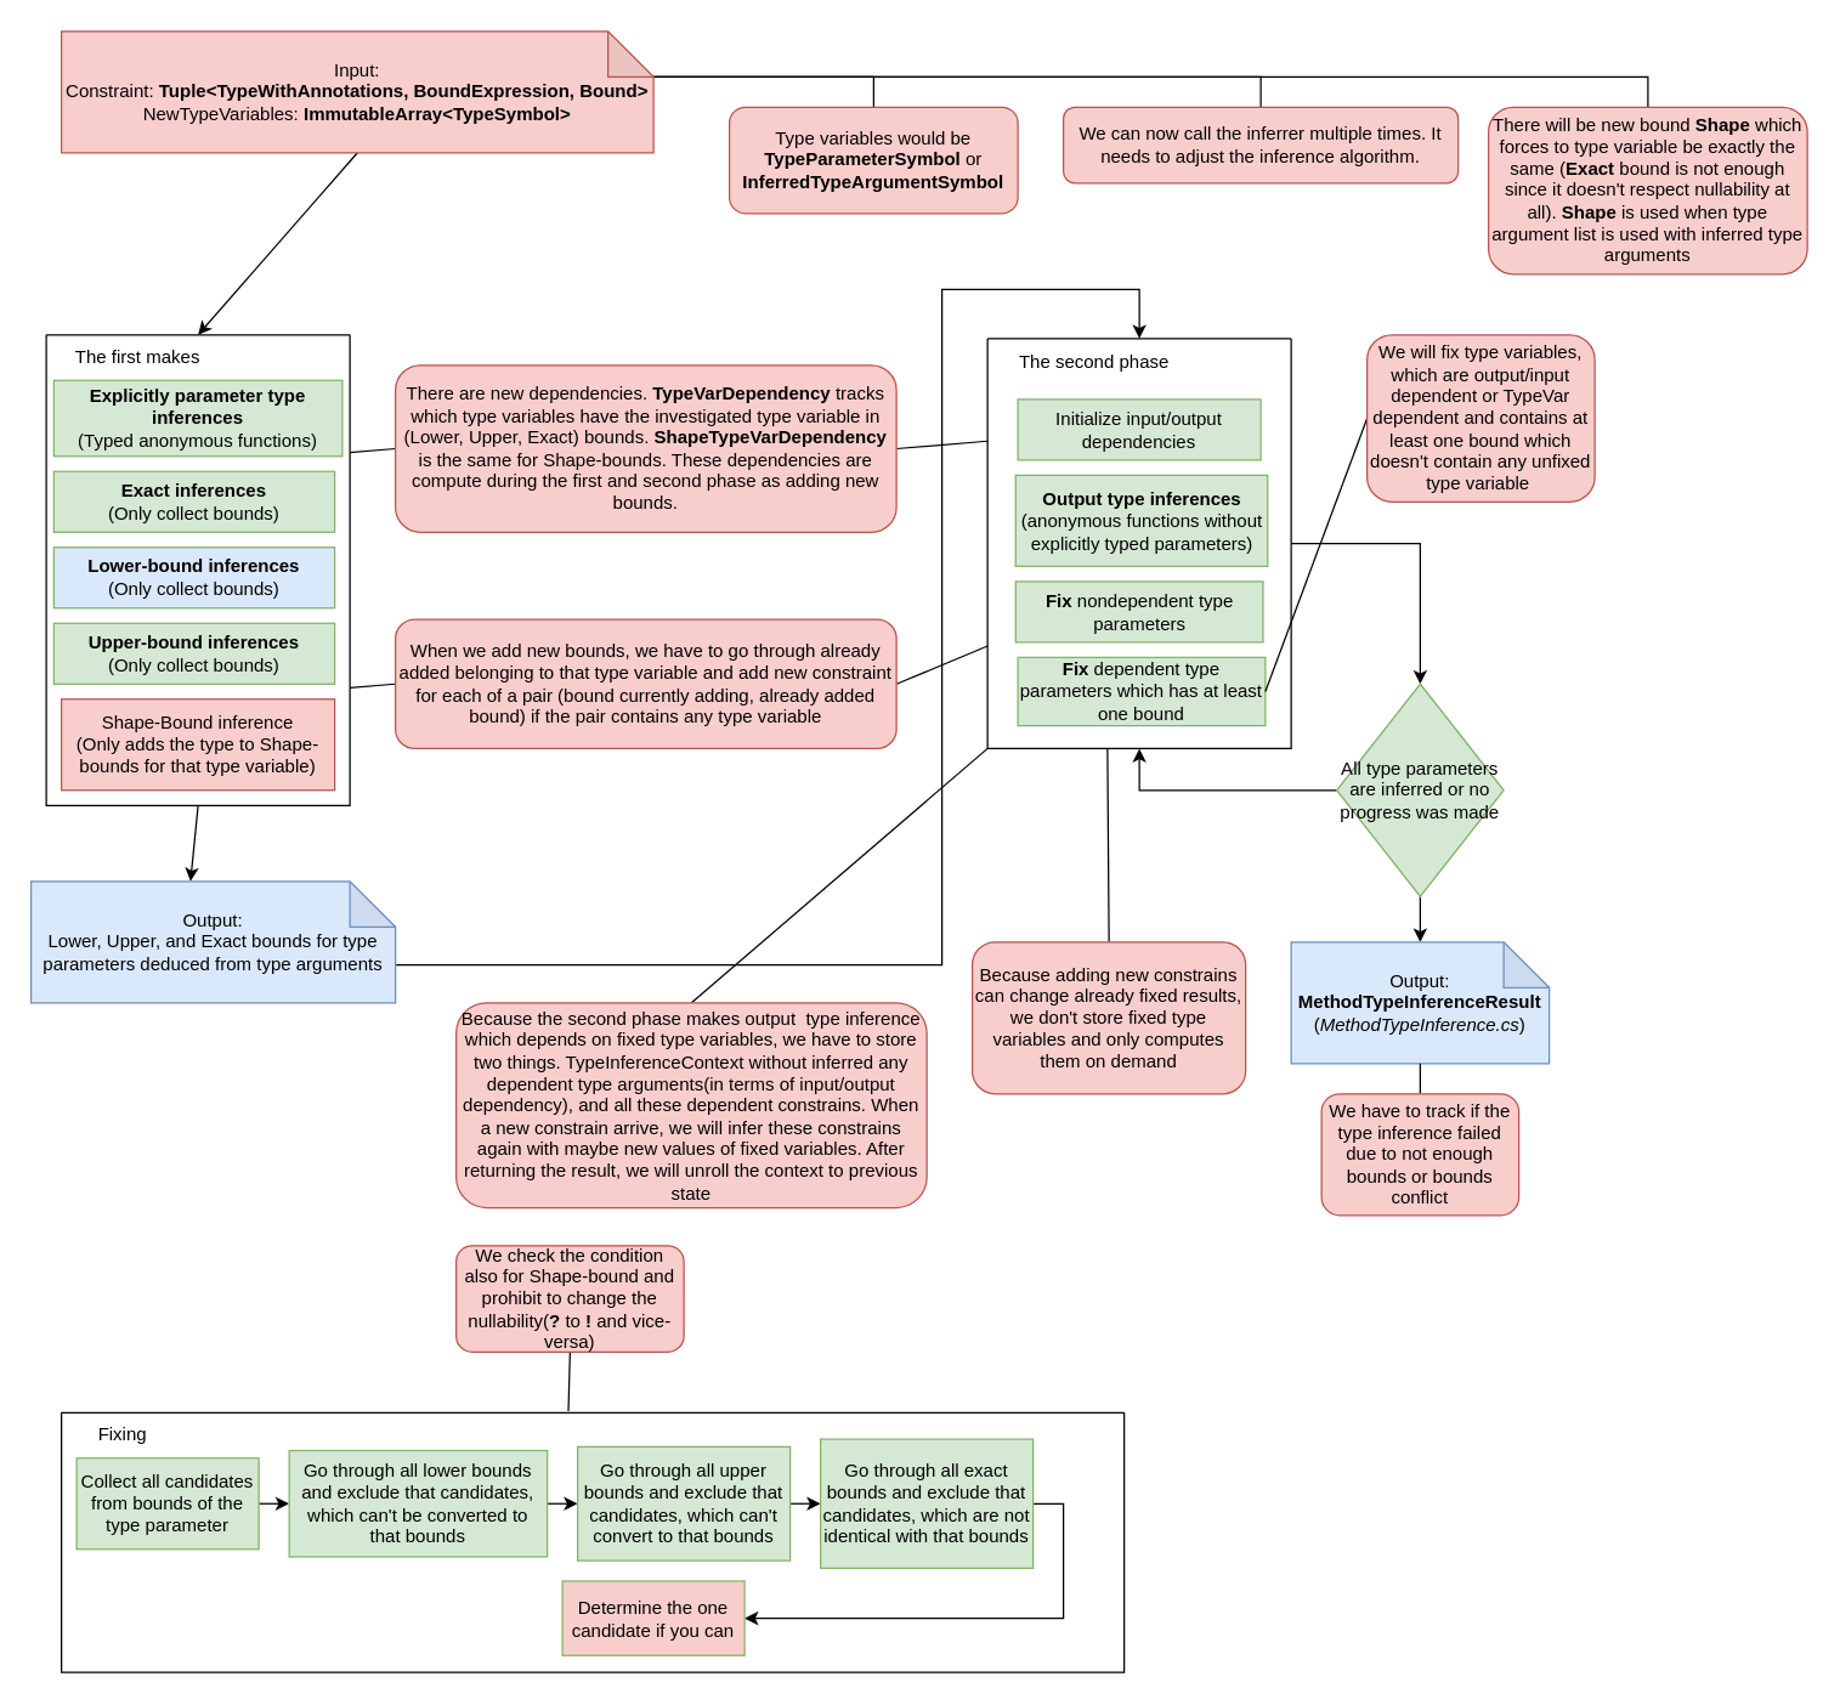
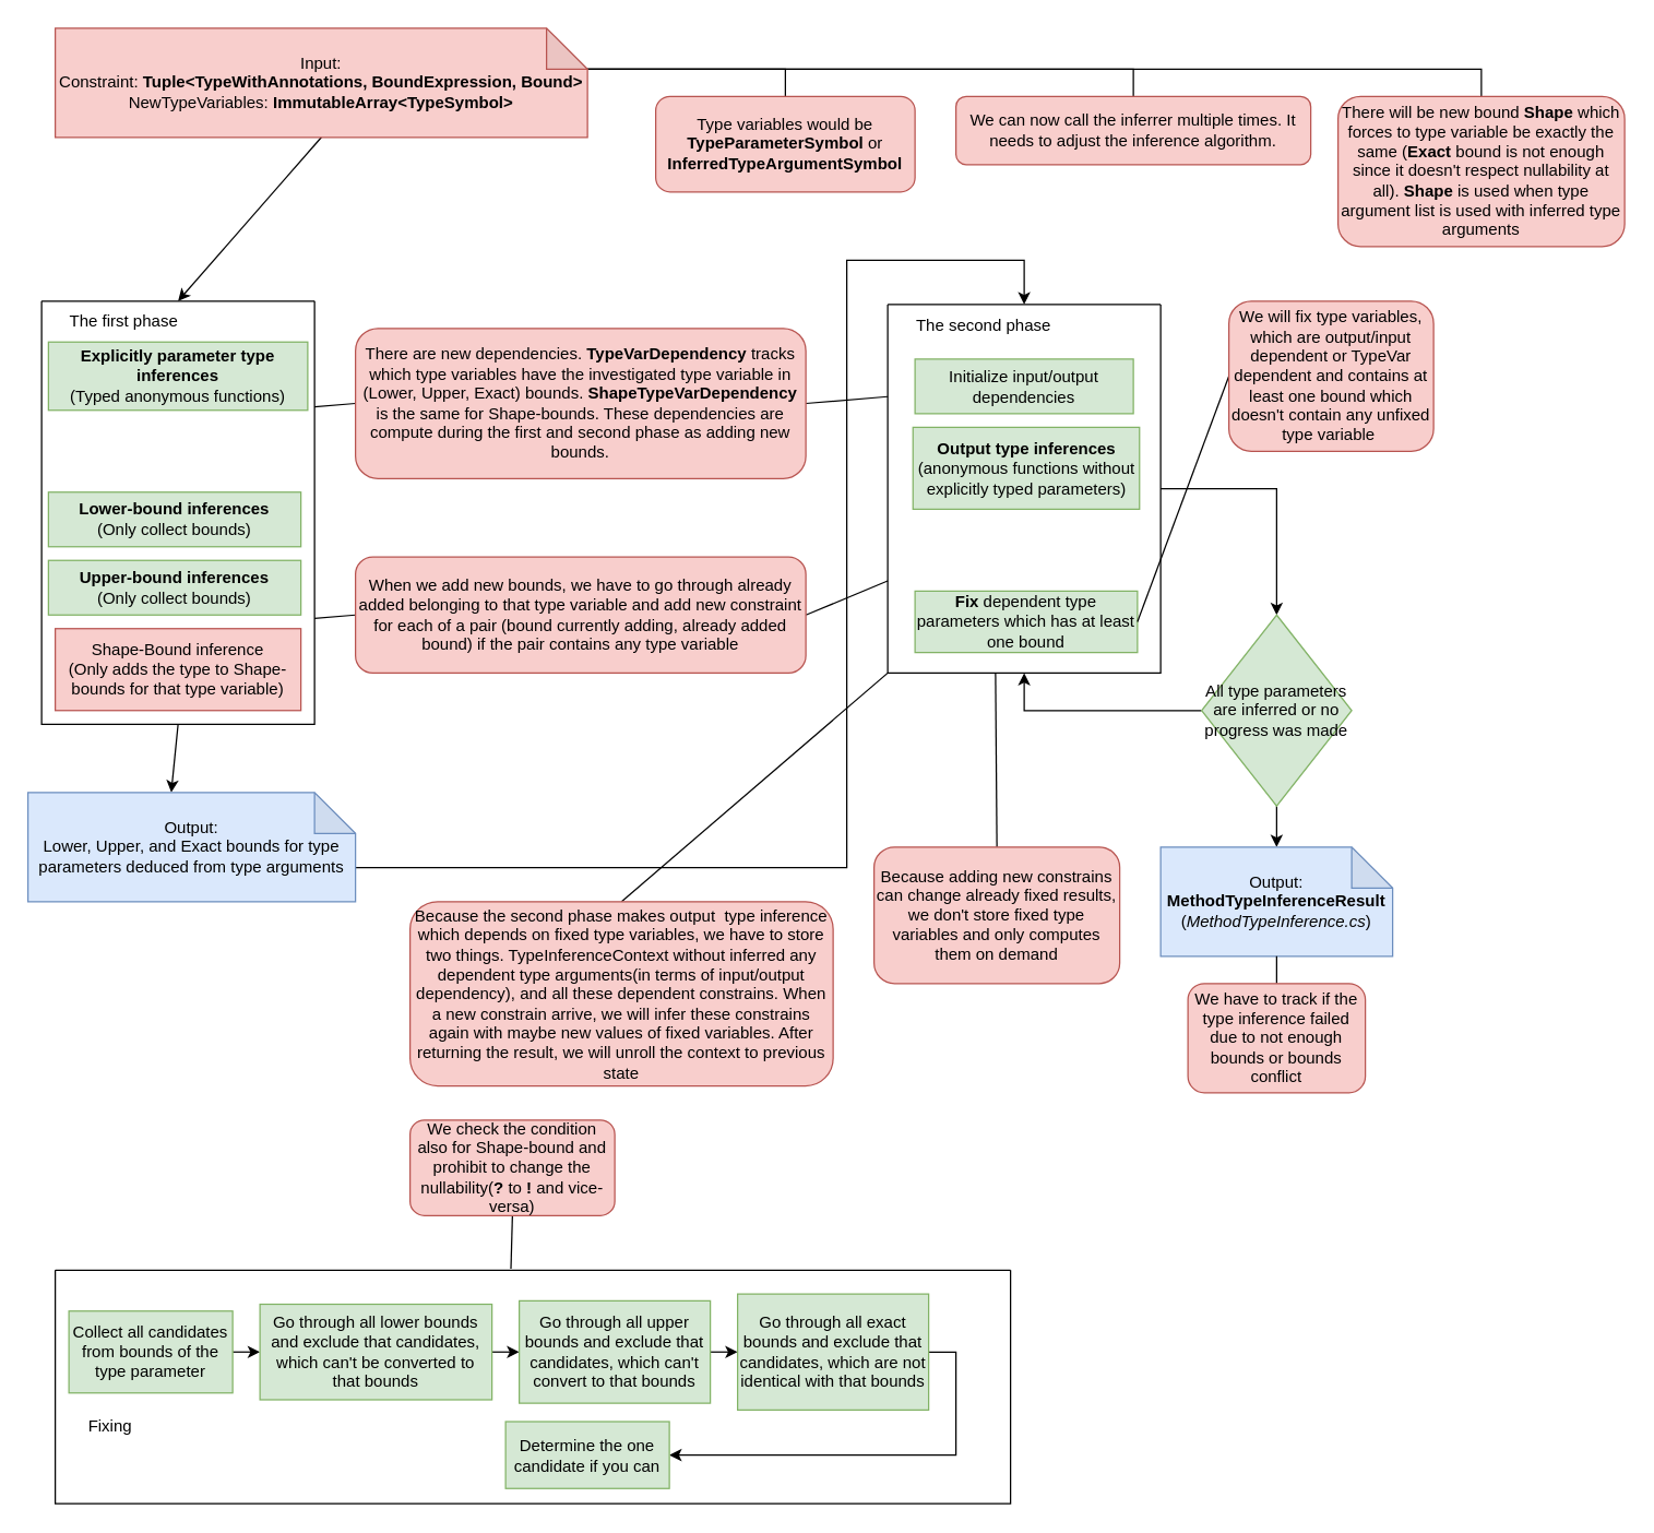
- <mxCell id="10" value="The first makes" style="text;html=1;align=center;verticalAlign=middle;resizable=0;points=[];autosize=1;strokeColor=none;fillColor=none;" parent="9" vertex="1"><mxGeometry x="10" width="100" height="30" as="geometry" /></mxCell>
+ <mxCell id="10" value="The first phase" style="text;html=1;align=center;verticalAlign=middle;resizable=0;points=[];autosize=1;strokeColor=none;fillColor=none;" parent="9" vertex="1"><mxGeometry x="10" width="100" height="30" as="geometry" /></mxCell>
- <mxCell id="12" value="&lt;b&gt;Exact inferences&lt;/b&gt;&lt;br&gt;(Only collect bounds)" style="rounded=0;whiteSpace=wrap;html=1;fillColor=#d5e8d4;strokeColor=#82b366;" parent="9" vertex="1"><mxGeometry x="5" y="90" width="185" height="40" as="geometry" /></mxCell>
- <mxCell id="13" value="&lt;b&gt;Lower-bound inferences&lt;/b&gt;&lt;br&gt;(Only collect bounds)" style="rounded=0;whiteSpace=wrap;html=1;fillColor=#dae8fc;strokeColor=#82b366;" parent="9" vertex="1"><mxGeometry x="5" y="140" width="185" height="40" as="geometry" /></mxCell>
+ <mxCell id="13" value="&lt;b&gt;Lower-bound inferences&lt;/b&gt;&lt;br&gt;(Only collect bounds)" style="rounded=0;whiteSpace=wrap;html=1;fillColor=#d5e8d4;strokeColor=#82b366;" parent="9" vertex="1"><mxGeometry x="5" y="140" width="185" height="40" as="geometry" /></mxCell>
- <mxCell id="20" value="&lt;b&gt;Fix&lt;/b&gt; nondependent type parameters" style="rounded=0;whiteSpace=wrap;html=1;fillColor=#d5e8d4;strokeColor=#82b366;" parent="17" vertex="1"><mxGeometry x="18.5" y="160" width="163" height="40" as="geometry" /></mxCell>
- <mxCell id="30" value="Fixing" style="text;html=1;align=center;verticalAlign=middle;resizable=0;points=[];autosize=1;strokeColor=none;fillColor=none;" parent="29" vertex="1"><mxGeometry x="10" width="60" height="30" as="geometry" /></mxCell>
+ <mxCell id="30" value="Fixing" style="text;html=1;align=center;verticalAlign=middle;resizable=0;points=[];autosize=1;strokeColor=none;fillColor=none;" parent="29" vertex="1"><mxGeometry x="10" y="100" width="60" height="30" as="geometry" /></mxCell>
- <mxCell id="39" value="Determine the one candidate if you can" style="rounded=0;whiteSpace=wrap;html=1;fillColor=#f8cecc;strokeColor=#82b366;" parent="29" vertex="1"><mxGeometry x="330" y="111" width="120" height="49" as="geometry" /></mxCell>
+ <mxCell id="39" value="Determine the one candidate if you can" style="rounded=0;whiteSpace=wrap;html=1;fillColor=#d5e8d4;strokeColor=#82b366;" parent="29" vertex="1"><mxGeometry x="330" y="111" width="120" height="49" as="geometry" /></mxCell>
